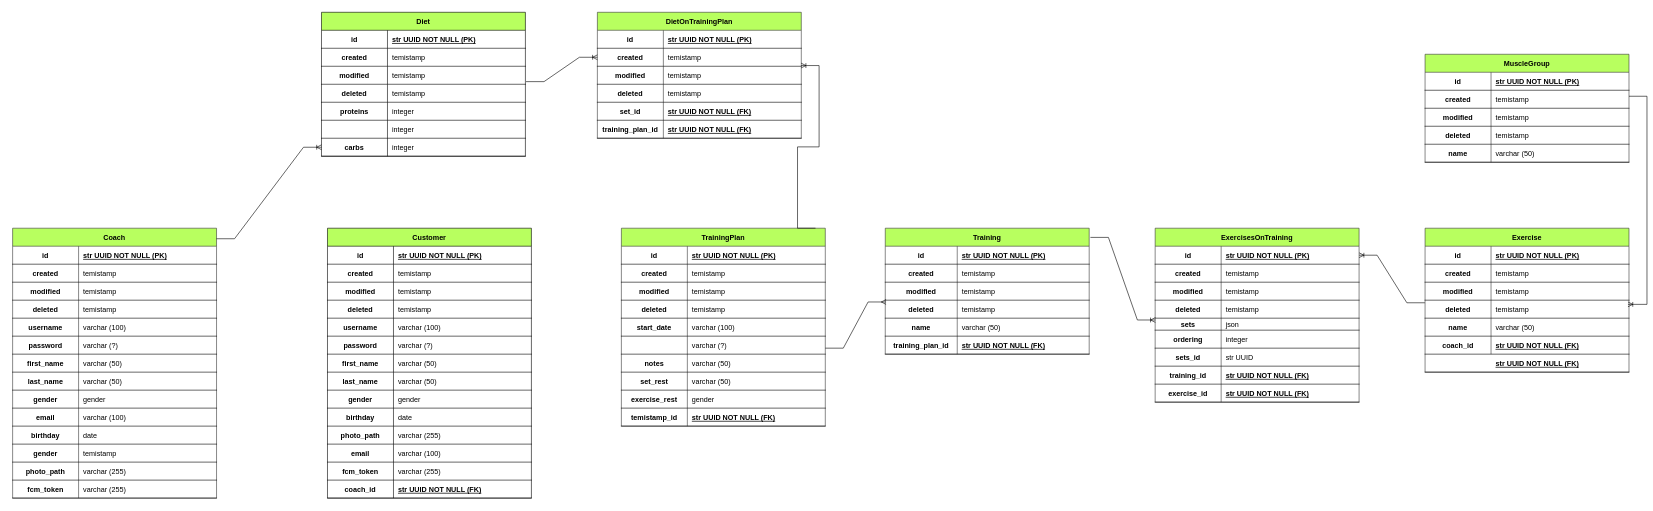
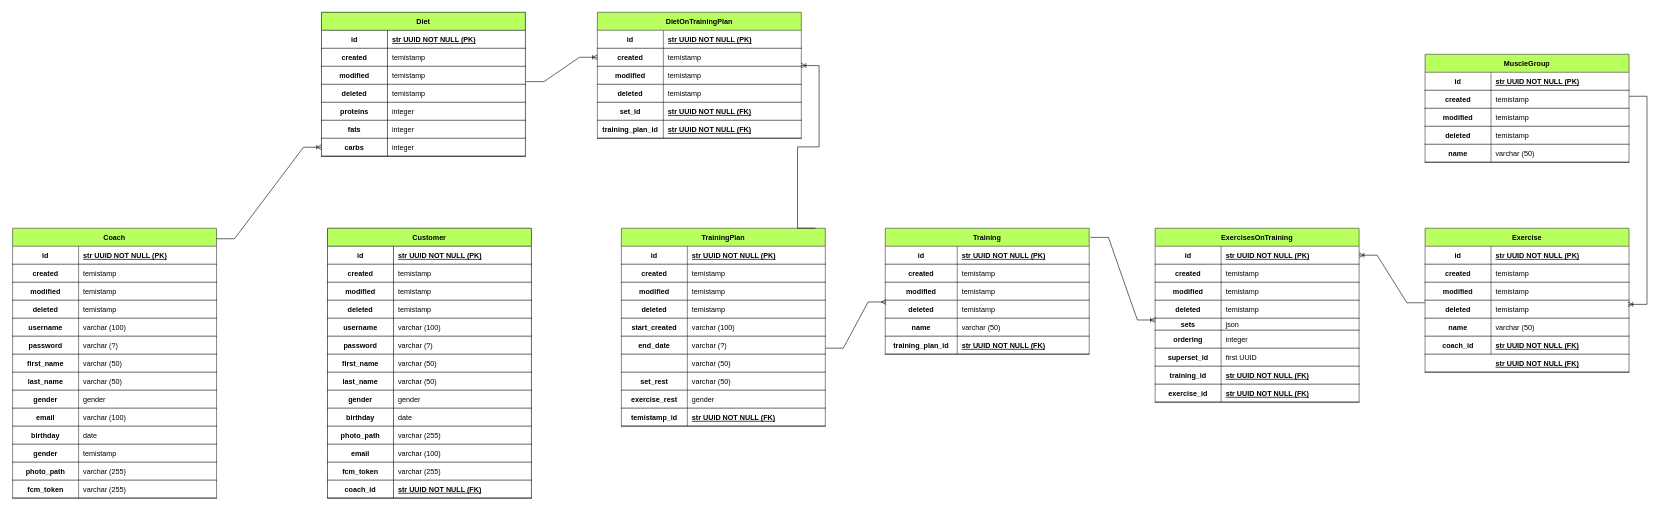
+ <mxCell id="221" value="fats" style="shape=partialRectangle;overflow=hidden;connectable=0;fillColor=none;top=0;left=0;bottom=0;right=0;fontStyle=1;fontColor=#000000;" vertex="1" parent="220"><mxGeometry width="110" height="30" as="geometry"><mxRectangle width="110" height="30" as="alternateBounds" /></mxGeometry></mxCell>
- <mxCell id="103" value="start_date" style="shape=partialRectangle;overflow=hidden;connectable=0;fillColor=none;top=0;left=0;bottom=0;right=0;fontStyle=1;" vertex="1" parent="102"><mxGeometry width="110" height="30" as="geometry"><mxRectangle width="110" height="30" as="alternateBounds" /></mxGeometry></mxCell>
+ <mxCell id="103" value="start_created" style="shape=partialRectangle;overflow=hidden;connectable=0;fillColor=none;top=0;left=0;bottom=0;right=0;fontStyle=1;" vertex="1" parent="102"><mxGeometry width="110" height="30" as="geometry"><mxRectangle width="110" height="30" as="alternateBounds" /></mxGeometry></mxCell>
+ <mxCell id="106" value="end_date" style="shape=partialRectangle;overflow=hidden;connectable=0;fillColor=none;top=0;left=0;bottom=0;right=0;fontStyle=1;" vertex="1" parent="105"><mxGeometry width="110" height="30" as="geometry"><mxRectangle width="110" height="30" as="alternateBounds" /></mxGeometry></mxCell>
- <mxCell id="196" value="sets_id" style="shape=partialRectangle;overflow=hidden;connectable=0;fillColor=none;top=0;left=0;bottom=0;right=0;fontStyle=1;" vertex="1" parent="195"><mxGeometry width="110" height="30" as="geometry"><mxRectangle width="110" height="30" as="alternateBounds" /></mxGeometry></mxCell>
+ <mxCell id="196" value="superset_id" style="shape=partialRectangle;overflow=hidden;connectable=0;fillColor=none;top=0;left=0;bottom=0;right=0;fontStyle=1;" vertex="1" parent="195"><mxGeometry width="110" height="30" as="geometry"><mxRectangle width="110" height="30" as="alternateBounds" /></mxGeometry></mxCell>
- <mxCell id="197" value="str UUID" style="shape=partialRectangle;overflow=hidden;connectable=0;fillColor=none;top=0;left=0;bottom=0;right=0;align=left;spacingLeft=6;fontStyle=0;" vertex="1" parent="195"><mxGeometry x="110" width="230" height="30" as="geometry"><mxRectangle width="230" height="30" as="alternateBounds" /></mxGeometry></mxCell>
+ <mxCell id="197" value="first UUID" style="shape=partialRectangle;overflow=hidden;connectable=0;fillColor=none;top=0;left=0;bottom=0;right=0;align=left;spacingLeft=6;fontStyle=0;" vertex="1" parent="195"><mxGeometry x="110" width="230" height="30" as="geometry"><mxRectangle width="230" height="30" as="alternateBounds" /></mxGeometry></mxCell>
- <mxCell id="109" value="notes" style="shape=partialRectangle;overflow=hidden;connectable=0;fillColor=none;top=0;left=0;bottom=0;right=0;fontStyle=1;" vertex="1" parent="108"><mxGeometry width="110" height="30" as="geometry"><mxRectangle width="110" height="30" as="alternateBounds" /></mxGeometry></mxCell>
